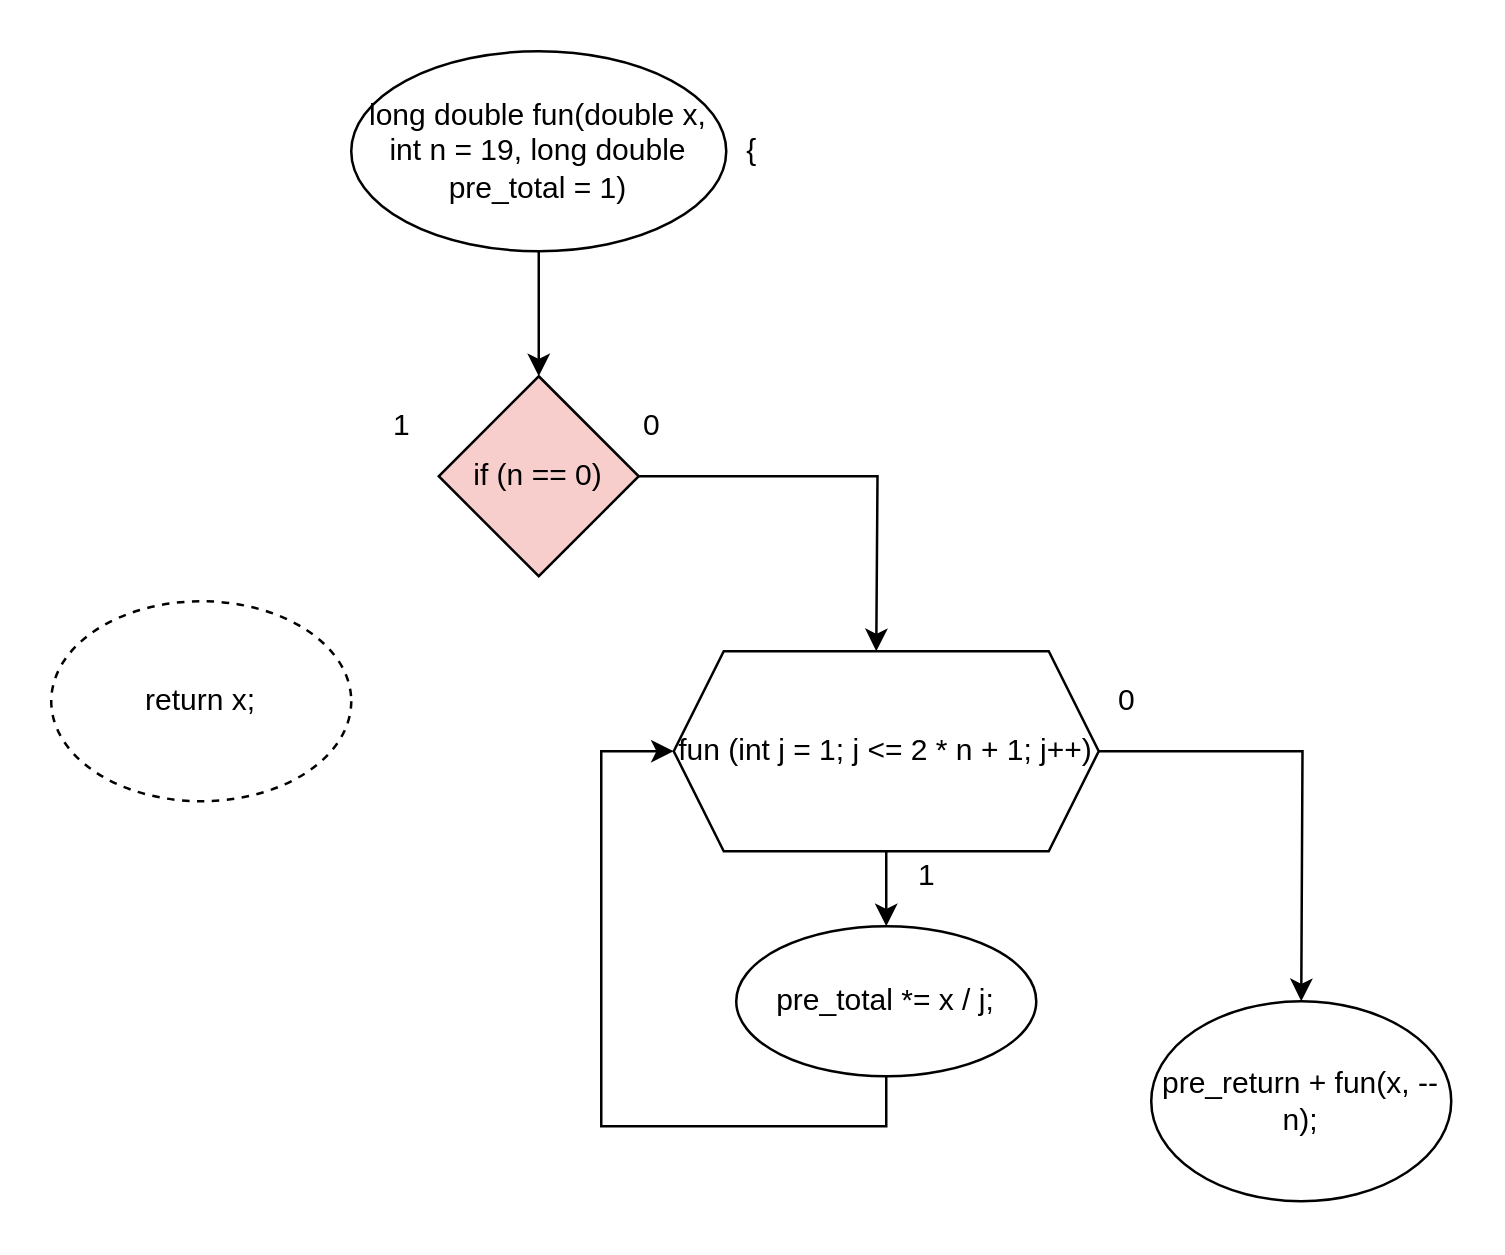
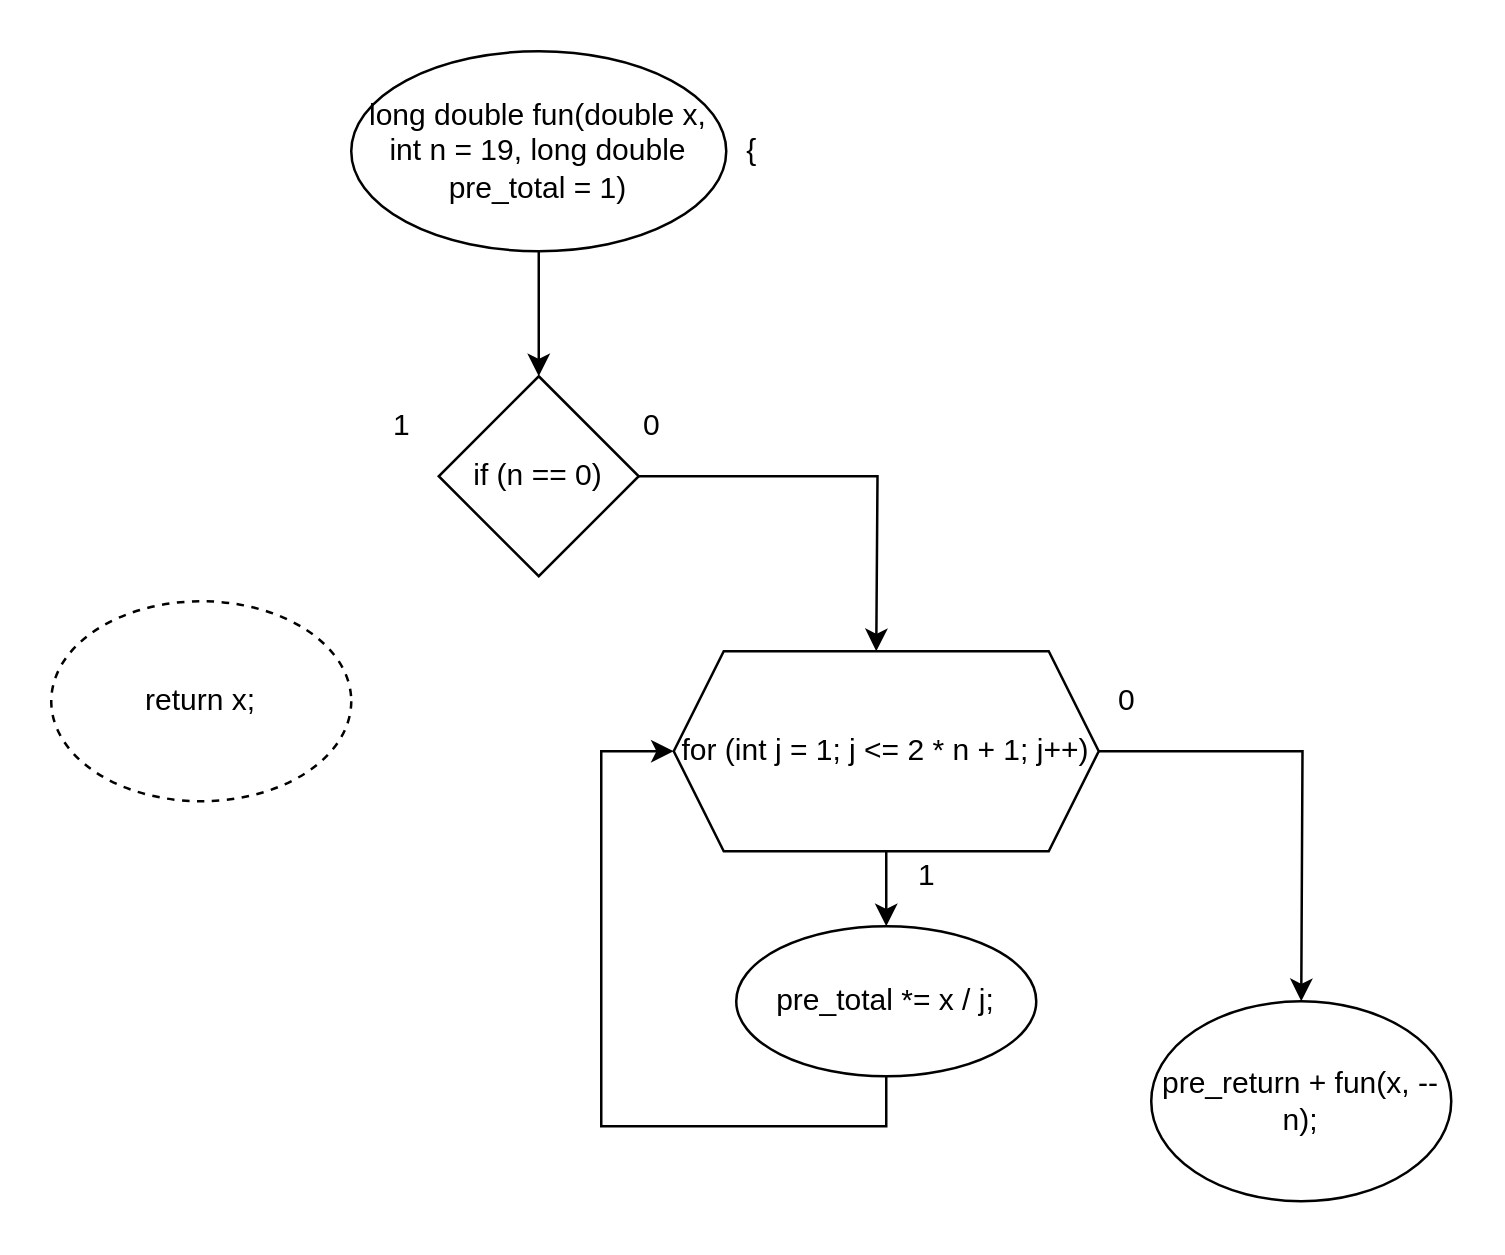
- <mxCell id="6" value="if (n == 0)" style="rhombus;whiteSpace=wrap;html=1;fillColor=#f8cecc;" vertex="1" parent="1"><mxGeometry x="175" y="150" width="80" height="80" as="geometry" /></mxCell>
+ <mxCell id="6" value="if (n == 0)" style="rhombus;whiteSpace=wrap;html=1;" vertex="1" parent="1"><mxGeometry x="175" y="150" width="80" height="80" as="geometry" /></mxCell>
- <mxCell id="10" value="fun (int j = 1; j &amp;lt;= 2 * n + 1; j++)" style="shape=hexagon;perimeter=hexagonPerimeter2;whiteSpace=wrap;html=1;fixedSize=1;" vertex="1" parent="1"><mxGeometry x="269" y="260" width="170" height="80" as="geometry" /></mxCell>
+ <mxCell id="10" value="for (int j = 1; j &amp;lt;= 2 * n + 1; j++)" style="shape=hexagon;perimeter=hexagonPerimeter2;whiteSpace=wrap;html=1;fixedSize=1;" vertex="1" parent="1"><mxGeometry x="269" y="260" width="170" height="80" as="geometry" /></mxCell>
